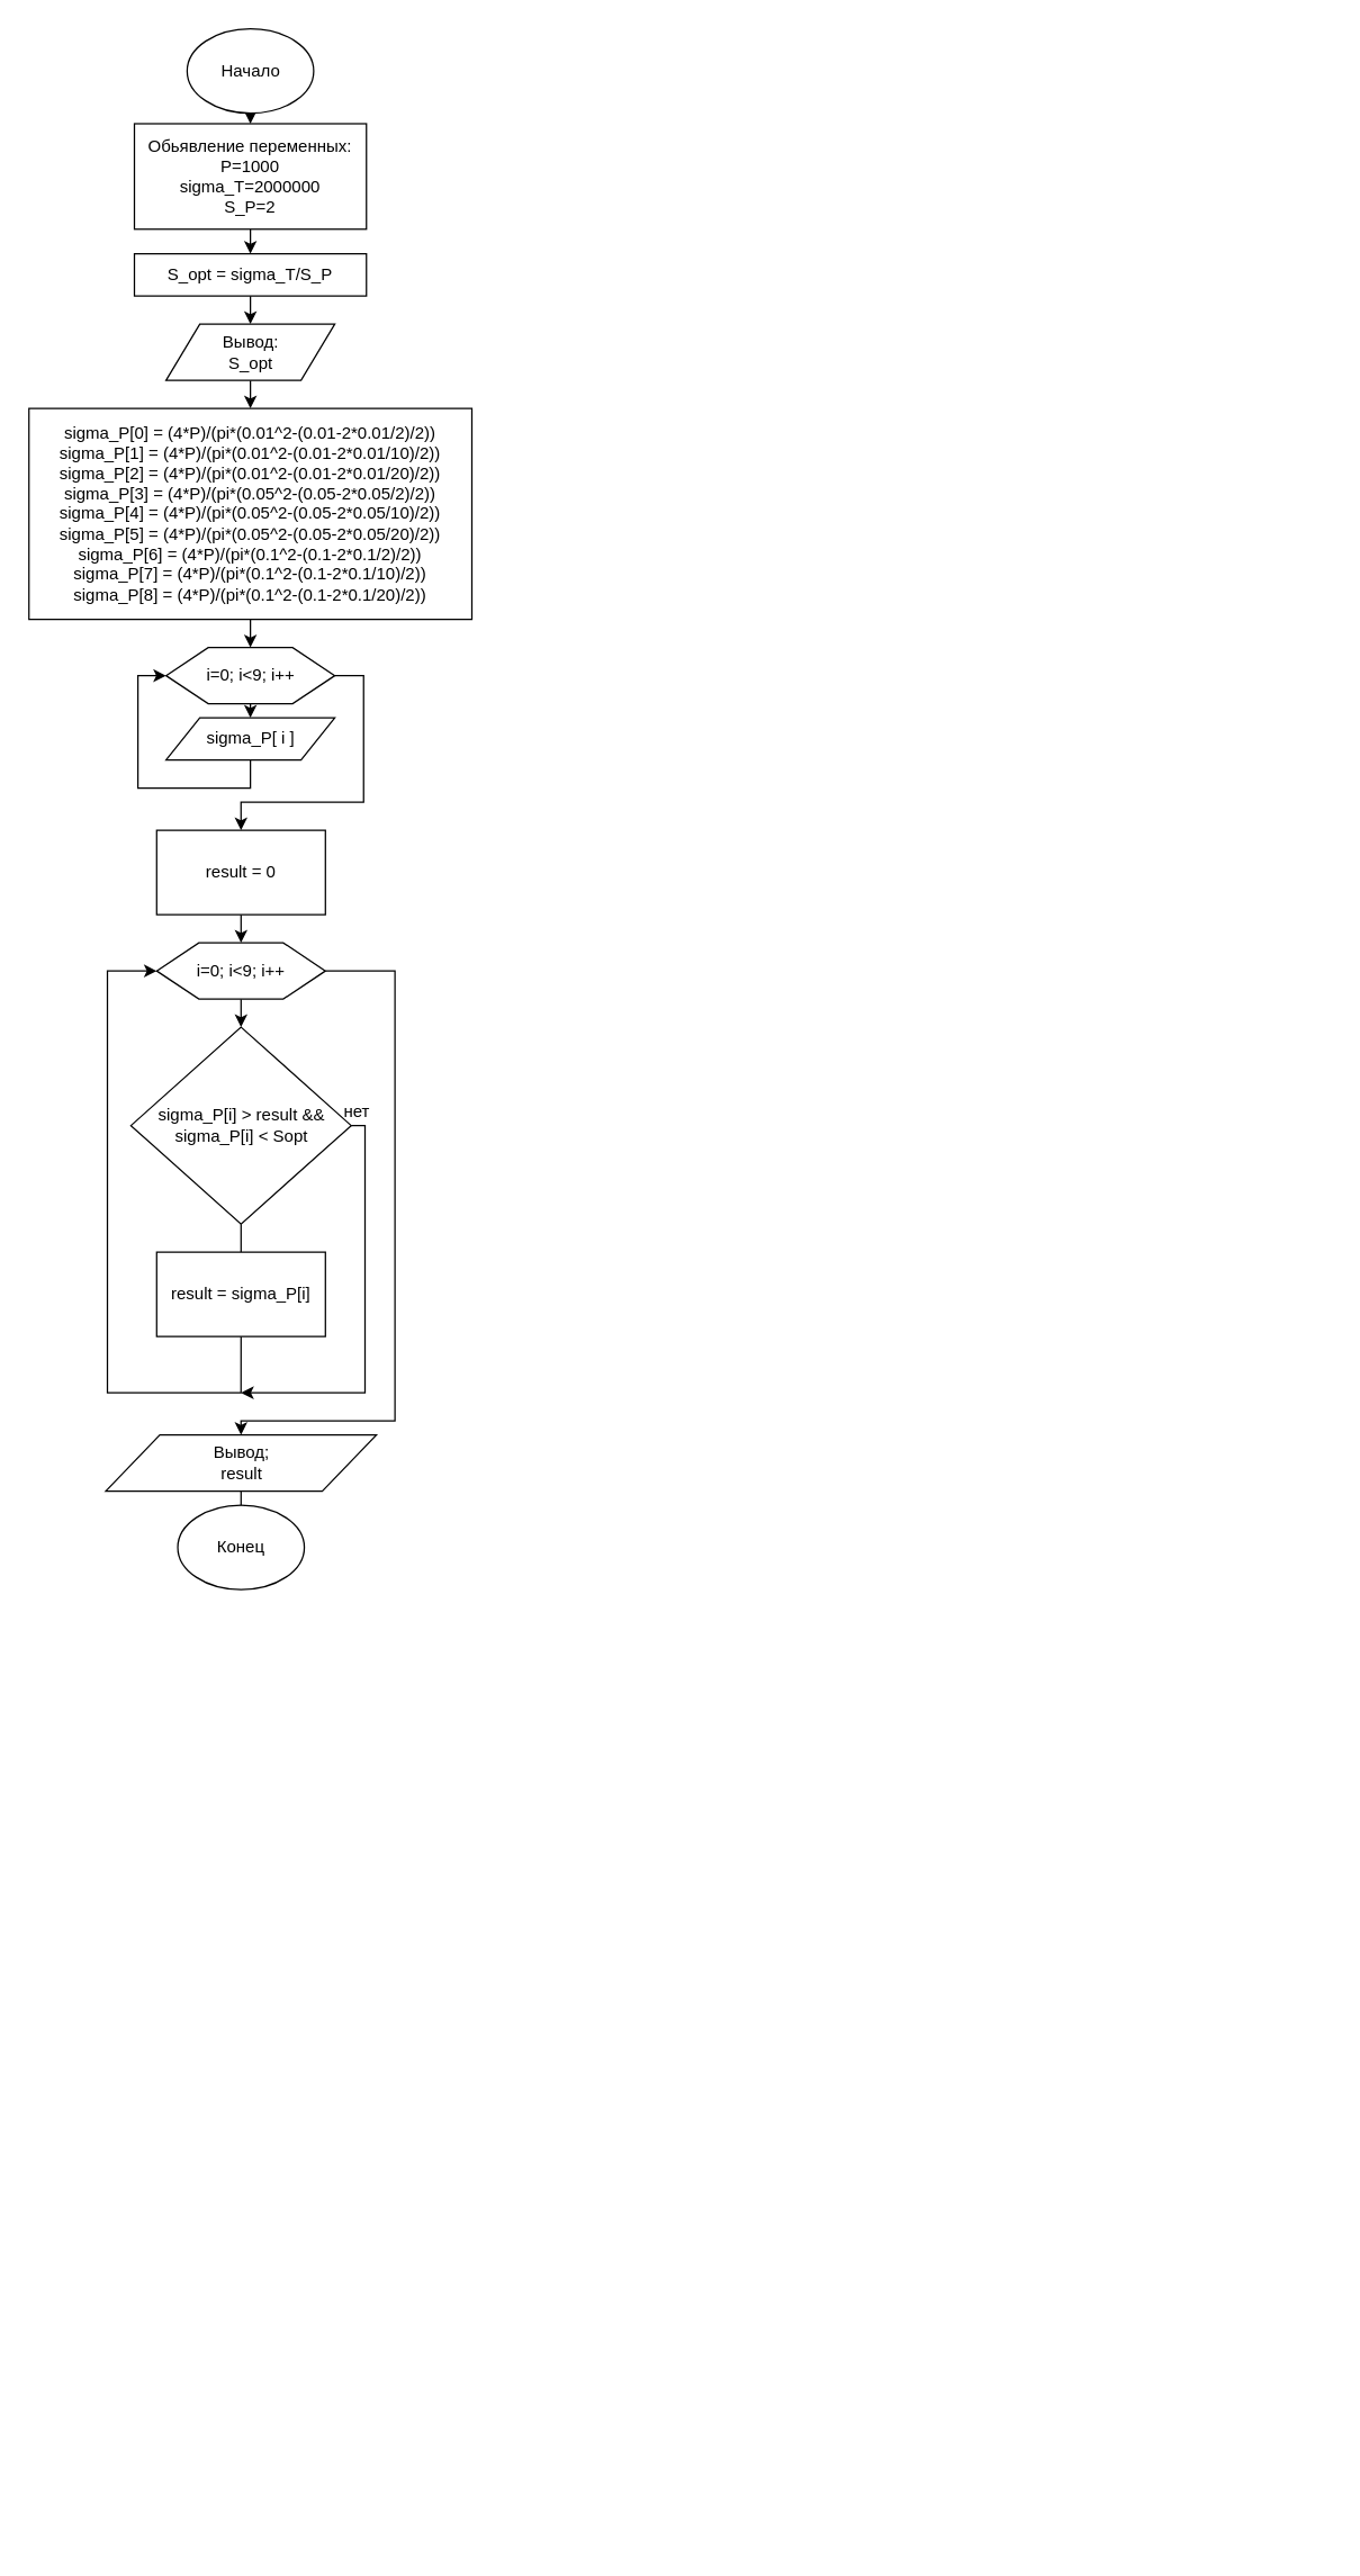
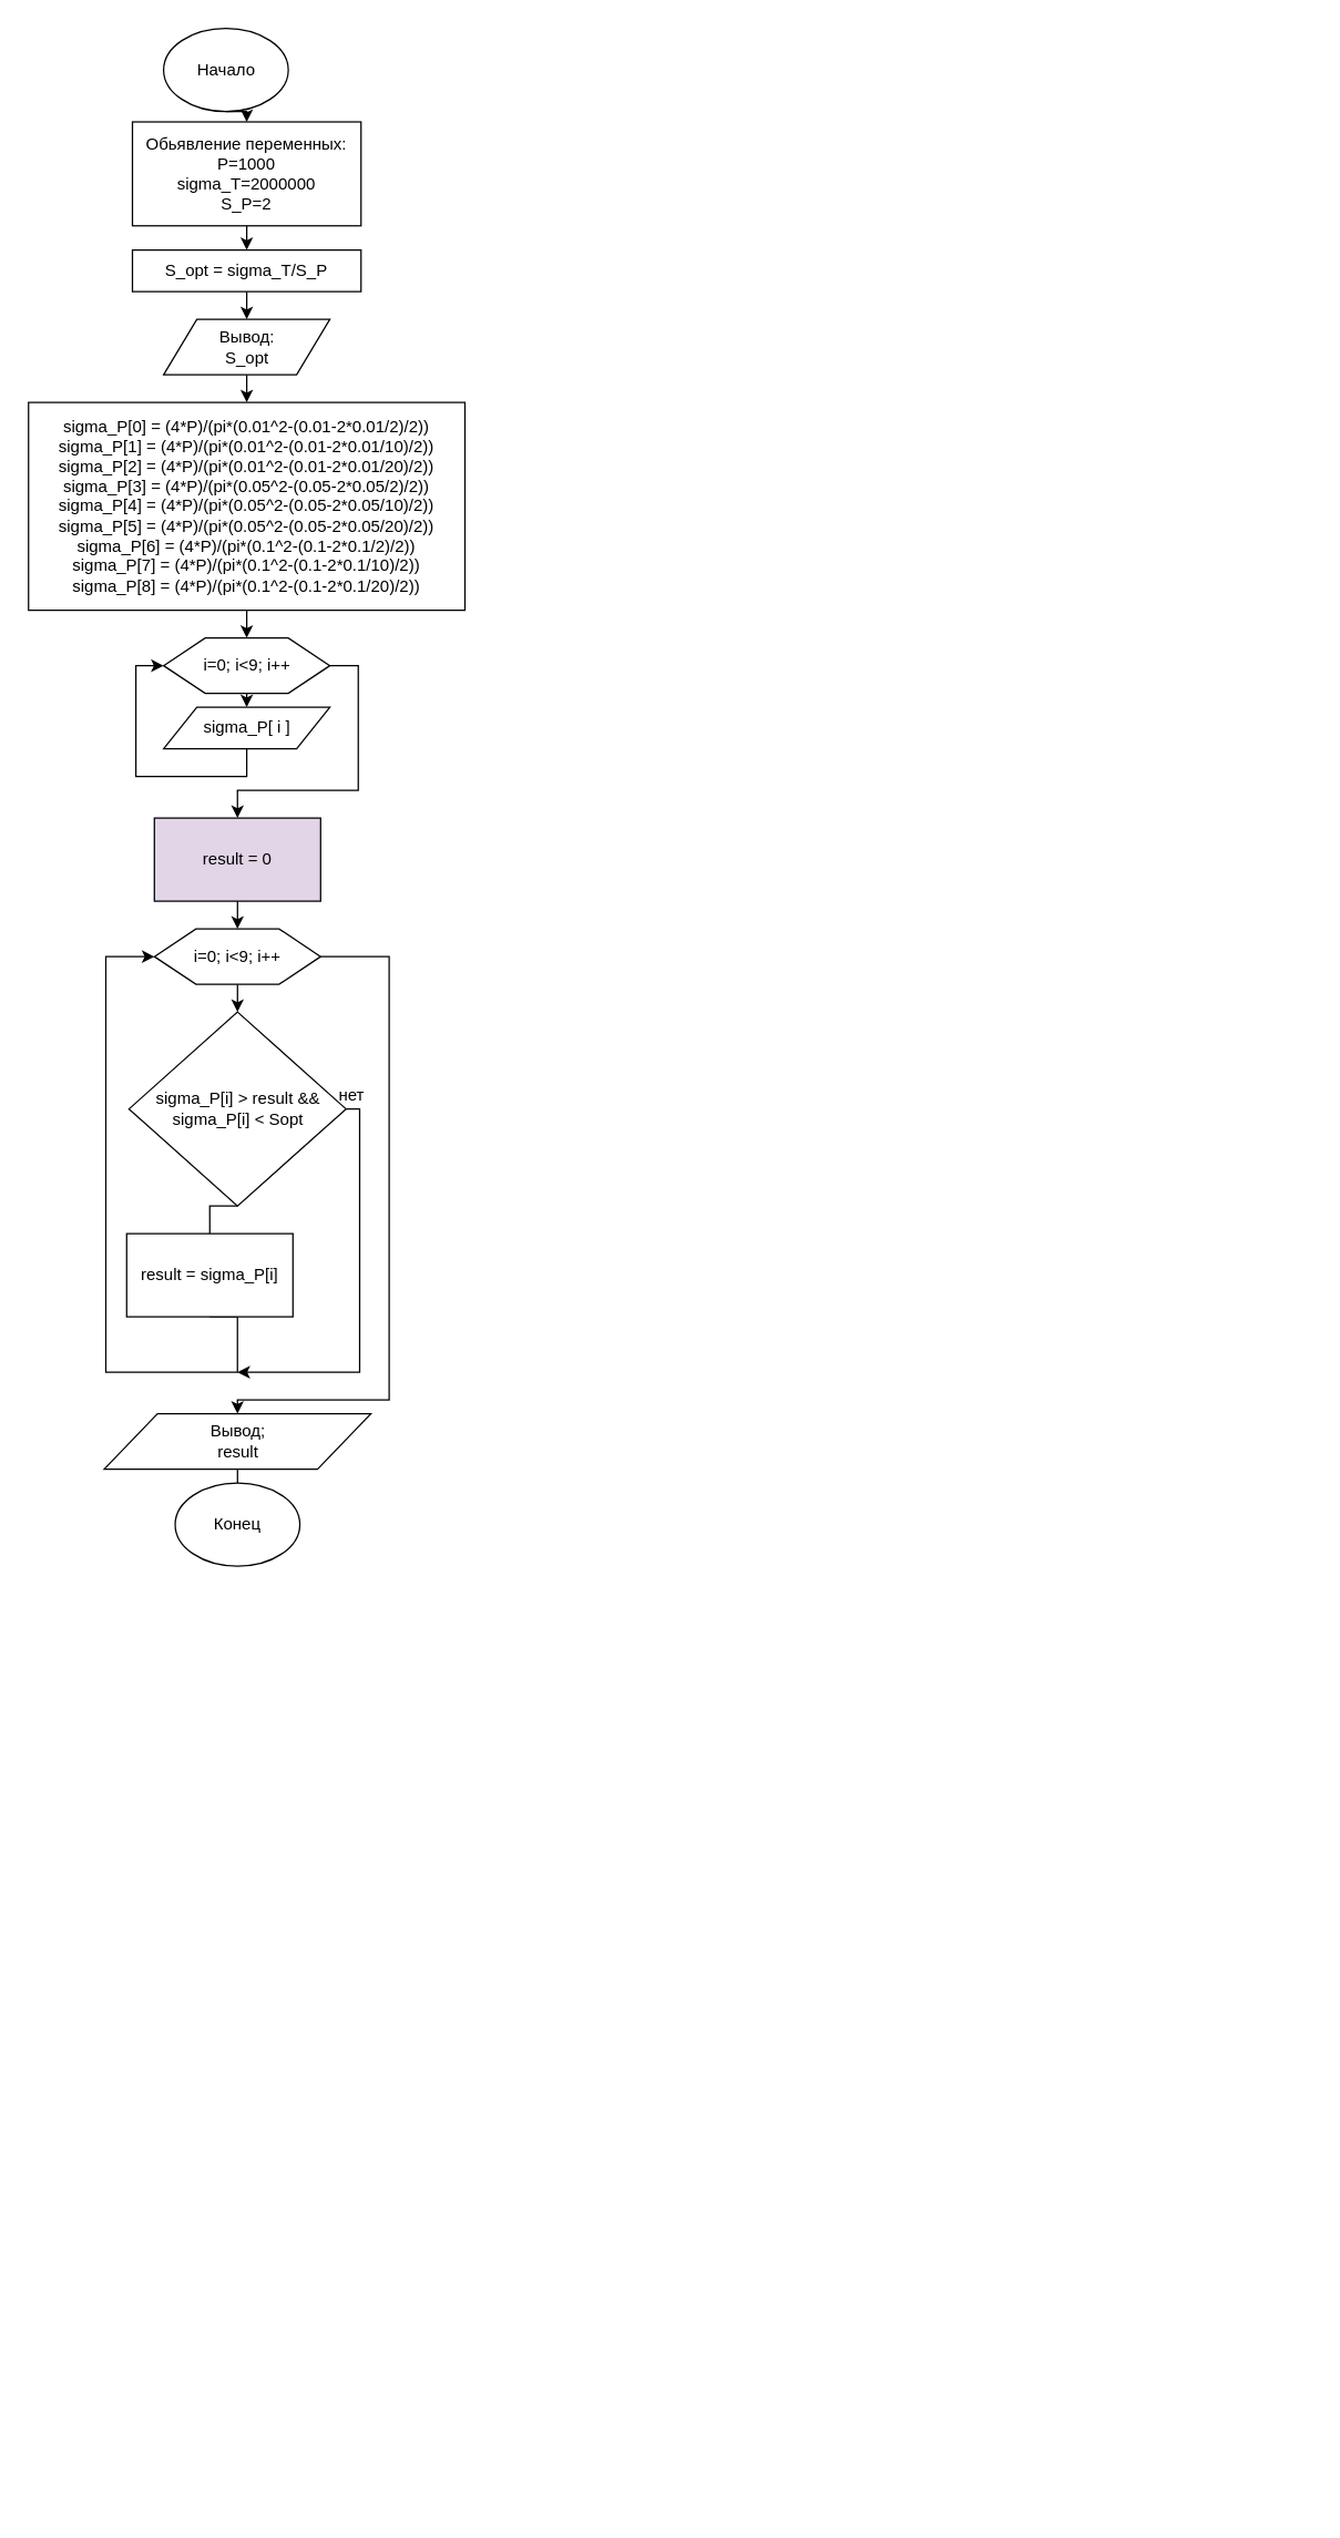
- <mxCell id="11" value="Начало" style="ellipse;whiteSpace=wrap;html=1;" vertex="1" parent="1"><mxGeometry x="132.5" y="20" width="90" height="60" as="geometry" /></mxCell>
+ <mxCell id="11" value="Начало" style="ellipse;whiteSpace=wrap;html=1;" vertex="1" parent="1"><mxGeometry x="117.5" y="20" width="90" height="60" as="geometry" /></mxCell>
- <mxCell id="26" value="result = 0" style="rounded=0;whiteSpace=wrap;html=1;" vertex="1" parent="1"><mxGeometry x="110.84" y="590" width="120" height="60" as="geometry" /></mxCell>
+ <mxCell id="26" value="result = 0" style="rounded=0;whiteSpace=wrap;html=1;fillColor=#e1d5e7;" vertex="1" parent="1"><mxGeometry x="110.84" y="590" width="120" height="60" as="geometry" /></mxCell>
- <mxCell id="34" value="result = sigma_P[i]" style="rounded=0;whiteSpace=wrap;html=1;" vertex="1" parent="1"><mxGeometry x="110.84" y="890" width="120" height="60" as="geometry" /></mxCell>
+ <mxCell id="34" value="result = sigma_P[i]" style="rounded=0;whiteSpace=wrap;html=1;" vertex="1" parent="1"><mxGeometry x="90.84" y="890" width="120" height="60" as="geometry" /></mxCell>
